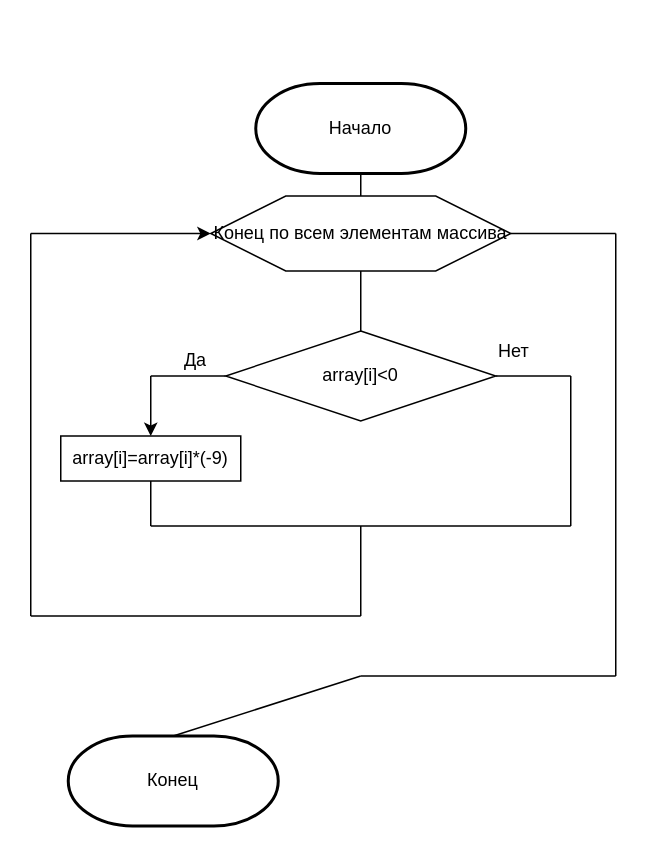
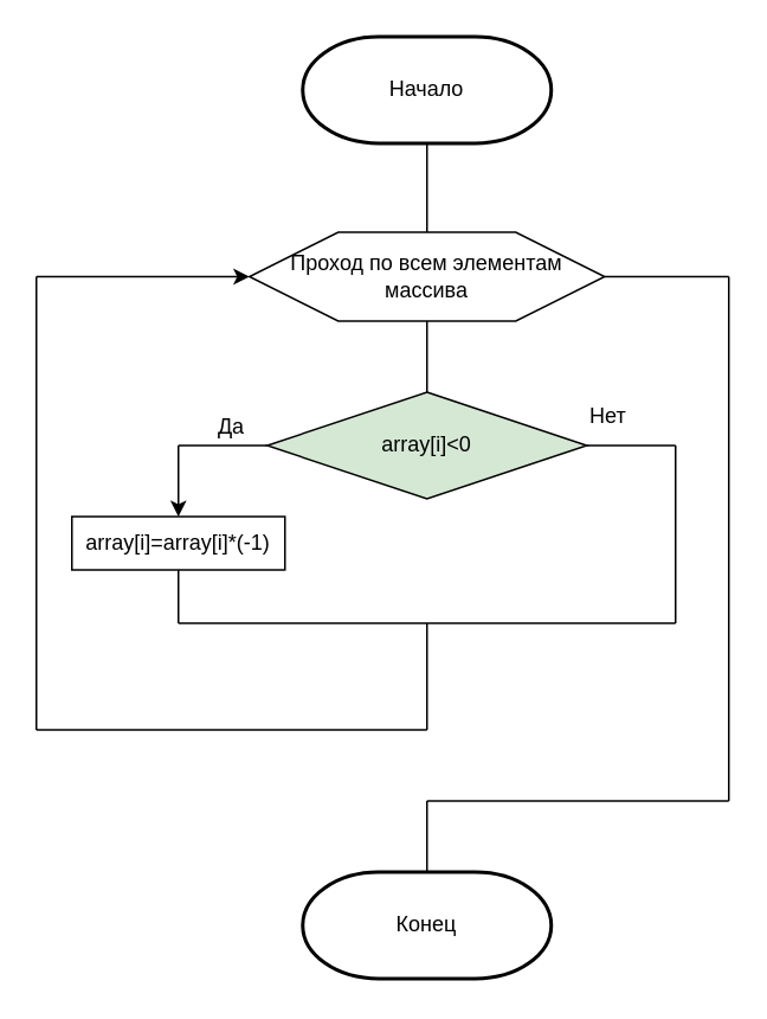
- <mxCell id="2" value="Начало" style="strokeWidth=2;html=1;shape=mxgraph.flowchart.terminator;whiteSpace=wrap;" parent="1" vertex="1"><mxGeometry x="170" y="55" width="140" height="60" as="geometry" /></mxCell>
+ <mxCell id="2" value="Начало" style="strokeWidth=2;html=1;shape=mxgraph.flowchart.terminator;whiteSpace=wrap;" parent="1" vertex="1"><mxGeometry x="170" y="20" width="140" height="60" as="geometry" /></mxCell>
- <mxCell id="5" value="Конец по всем элементам массива" style="shape=hexagon;perimeter=hexagonPerimeter2;whiteSpace=wrap;html=1;" vertex="1" parent="1"><mxGeometry x="140" y="130" width="200" height="50" as="geometry" /></mxCell>
+ <mxCell id="5" value="Проход по всем элементам массива" style="shape=hexagon;perimeter=hexagonPerimeter2;whiteSpace=wrap;html=1;" vertex="1" parent="1"><mxGeometry x="140" y="130" width="200" height="50" as="geometry" /></mxCell>
- <mxCell id="6" value="array[i]&amp;lt;0" style="rhombus;whiteSpace=wrap;html=1;" vertex="1" parent="1"><mxGeometry x="150" y="220" width="180" height="60" as="geometry" /></mxCell>
+ <mxCell id="6" value="array[i]&amp;lt;0" style="rhombus;whiteSpace=wrap;html=1;fillColor=#d5e8d4;" vertex="1" parent="1"><mxGeometry x="150" y="220" width="180" height="60" as="geometry" /></mxCell>
- <mxCell id="9" value="array[i]=array[i]*(-9)" style="rounded=0;whiteSpace=wrap;html=1;" vertex="1" parent="1"><mxGeometry x="40" y="290" width="120" height="30" as="geometry" /></mxCell>
+ <mxCell id="9" value="array[i]=array[i]*(-1)" style="rounded=0;whiteSpace=wrap;html=1;" vertex="1" parent="1"><mxGeometry x="40" y="290" width="120" height="30" as="geometry" /></mxCell>
- <mxCell id="4" value="Конец" style="strokeWidth=2;html=1;shape=mxgraph.flowchart.terminator;whiteSpace=wrap;" parent="1" vertex="1"><mxGeometry x="45" y="490.001" width="140" height="60" as="geometry" /></mxCell>
+ <mxCell id="4" value="Конец" style="strokeWidth=2;html=1;shape=mxgraph.flowchart.terminator;whiteSpace=wrap;" parent="1" vertex="1"><mxGeometry x="170" y="490.001" width="140" height="60" as="geometry" /></mxCell>
